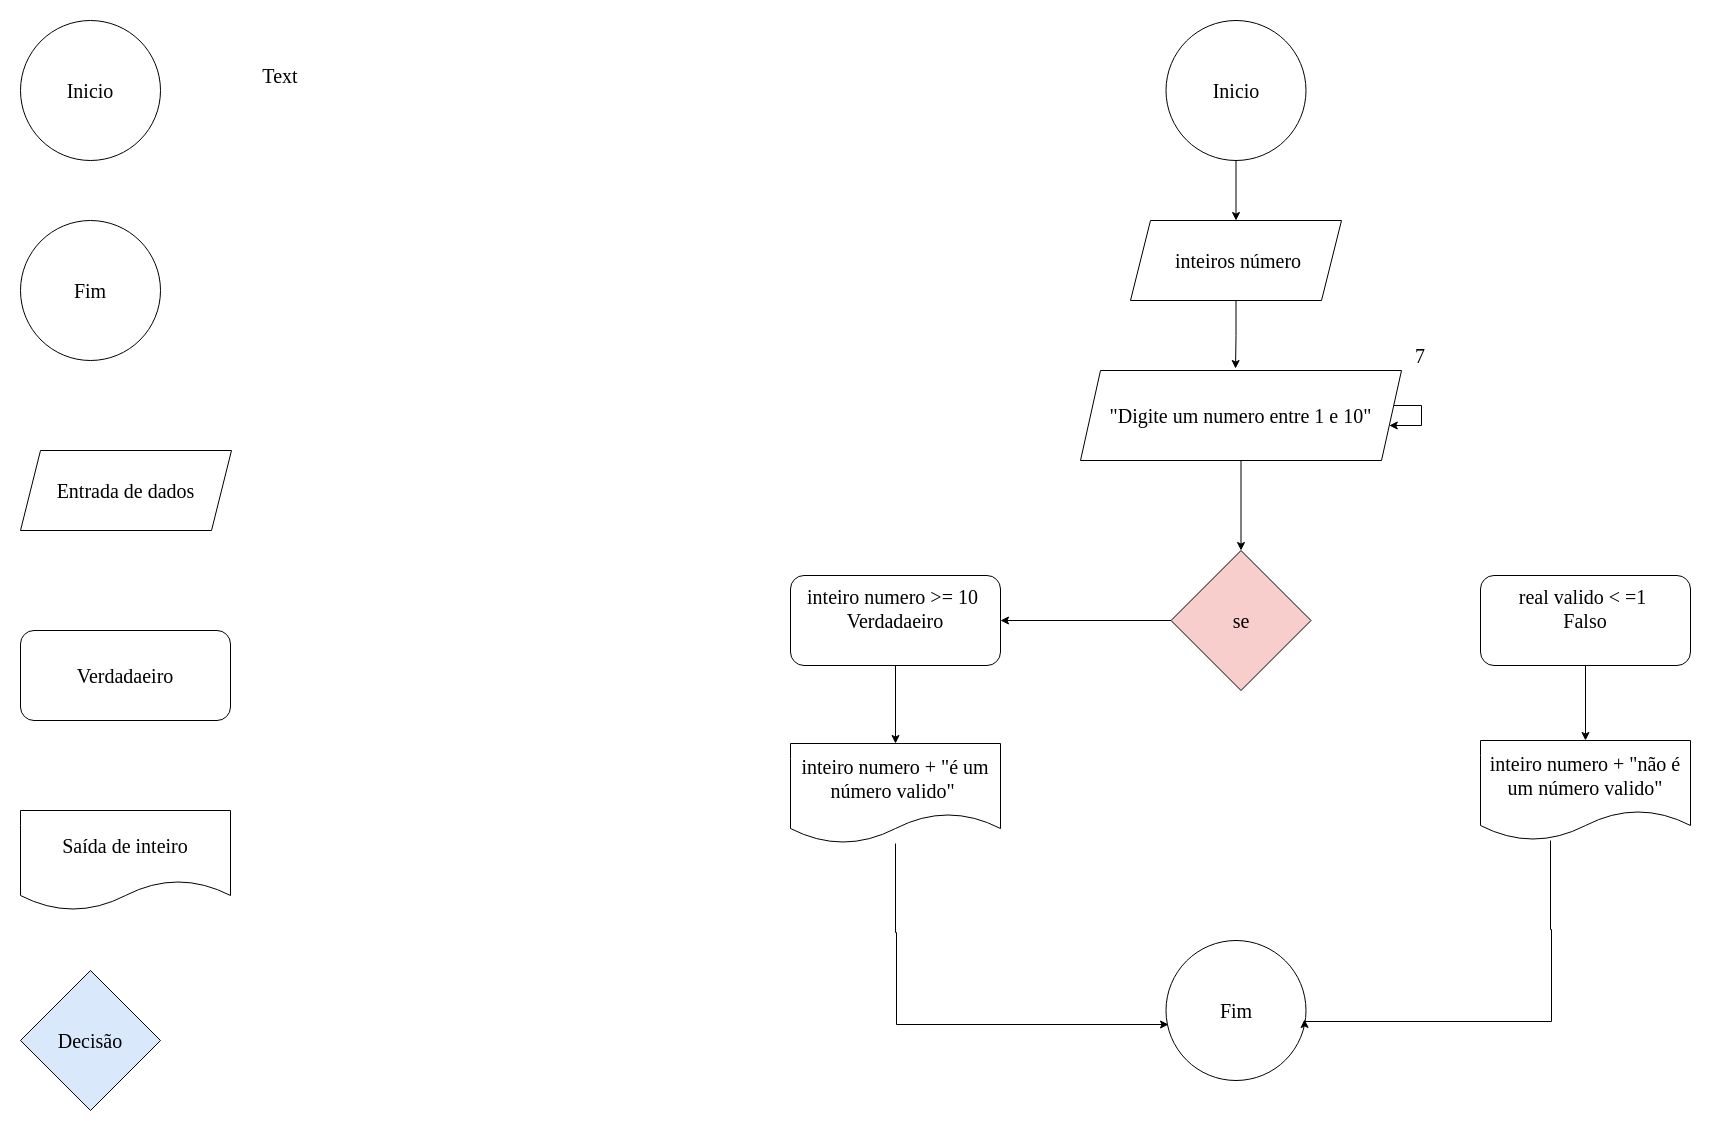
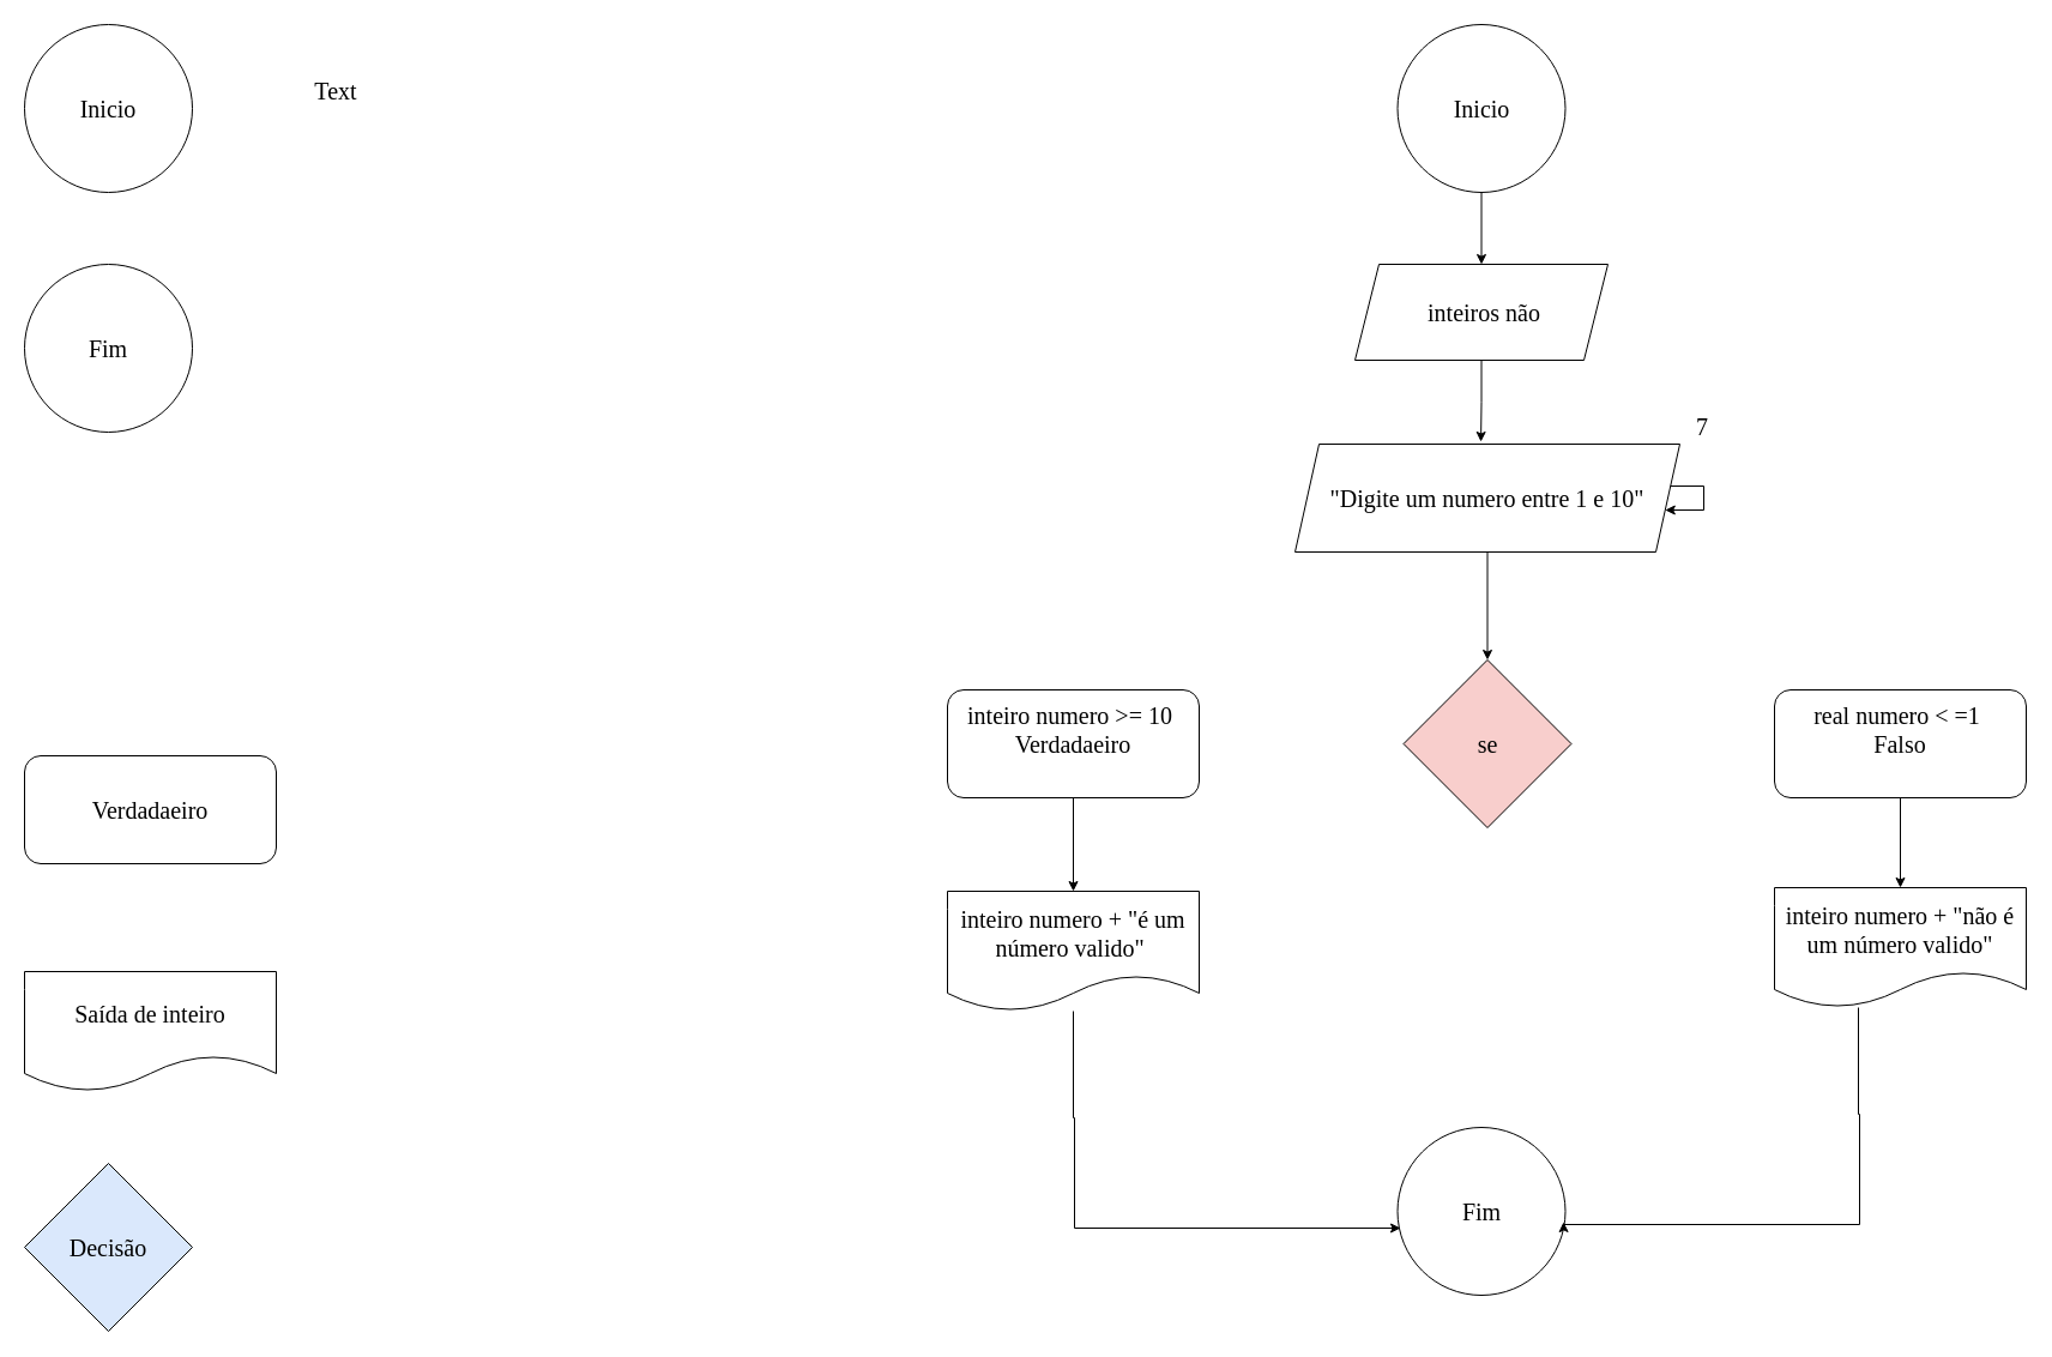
- <mxCell id="11" value="&amp;nbsp;inteiros número" style="shape=parallelogram;perimeter=parallelogramPerimeter;whiteSpace=wrap;html=1;fixedSize=1;fontSize=20;fontFamily=Times New Roman;" vertex="1" parent="1"><mxGeometry x="1130" y="220" width="211" height="80" as="geometry" /></mxCell>
+ <mxCell id="11" value="&amp;nbsp;inteiros não" style="shape=parallelogram;perimeter=parallelogramPerimeter;whiteSpace=wrap;html=1;fixedSize=1;fontSize=20;fontFamily=Times New Roman;" vertex="1" parent="1"><mxGeometry x="1130" y="220" width="211" height="80" as="geometry" /></mxCell>
- <mxCell id="4" value="Entrada de dados" style="shape=parallelogram;perimeter=parallelogramPerimeter;whiteSpace=wrap;html=1;fixedSize=1;fontSize=20;fontFamily=Times New Roman;" parent="1" vertex="1"><mxGeometry y="450" width="211" height="80" as="geometry" x="20" /></mxCell>
- <mxCell id="14" style="edgeStyle=orthogonalEdgeStyle;rounded=0;orthogonalLoop=1;jettySize=auto;html=1;entryX=1;entryY=0.5;entryDx=0;entryDy=0;" edge="1" parent="1" source="15" target="17"><mxGeometry relative="1" as="geometry" /></mxCell>
- <mxCell id="19" value="real valido &amp;lt; =1&amp;nbsp;&lt;div&gt;Falso&lt;br&gt;&lt;div&gt;&lt;br&gt;&lt;/div&gt;&lt;/div&gt;" style="rounded=1;whiteSpace=wrap;html=1;fontSize=20;fontFamily=Times New Roman;" vertex="1" parent="1"><mxGeometry x="1480" y="575" width="210" height="90" as="geometry" /></mxCell>
+ <mxCell id="19" value="real numero &amp;lt; =1&amp;nbsp;&lt;div&gt;Falso&lt;br&gt;&lt;div&gt;&lt;br&gt;&lt;/div&gt;&lt;/div&gt;" style="rounded=1;whiteSpace=wrap;html=1;fontSize=20;fontFamily=Times New Roman;" vertex="1" parent="1"><mxGeometry x="1480" y="575" width="210" height="90" as="geometry" /></mxCell>
